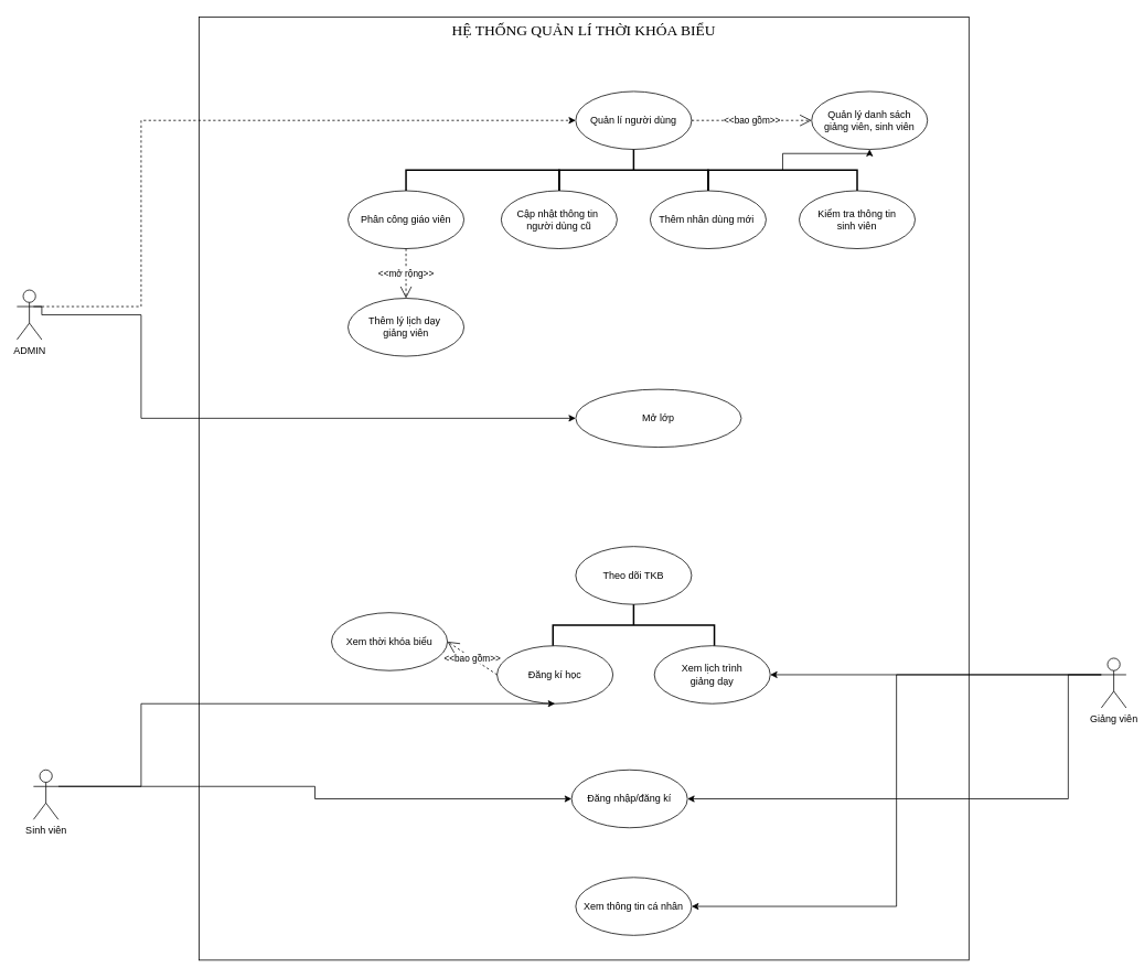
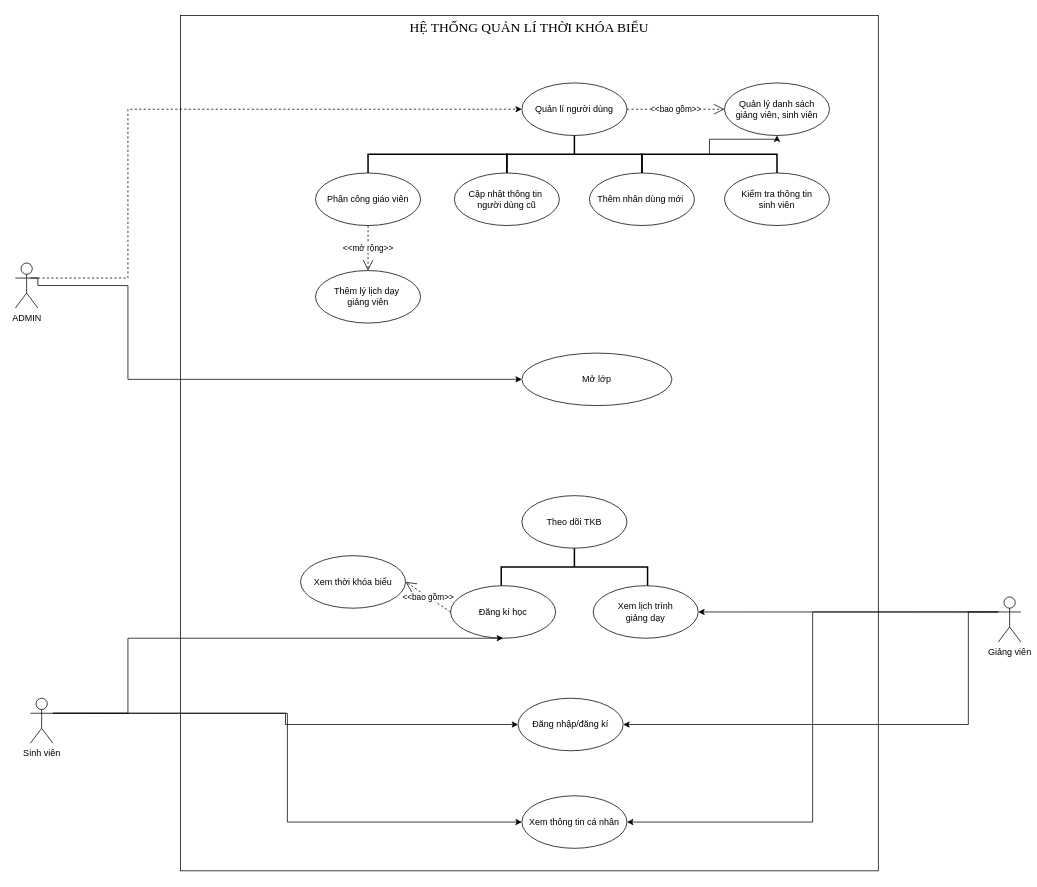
- <mxCell id="22" value="Quản lý danh sách&lt;br&gt;giảng viên, sinh viên" style="ellipse;whiteSpace=wrap;html=1;" vertex="1" parent="1"><mxGeometry x="980" y="110" width="140" height="70" as="geometry" /></mxCell>
+ <mxCell id="22" value="Quản lý danh sách&lt;br&gt;giảng viên, sinh viên" style="ellipse;whiteSpace=wrap;html=1;" vertex="1" parent="1"><mxGeometry x="965" y="110" width="140" height="70" as="geometry" /></mxCell>
+ <mxCell id="33" value="" style="endArrow=classic;html=1;rounded=0;exitX=1;exitY=0.333;exitDx=0;exitDy=0;exitPerimeter=0;entryX=0;entryY=0.5;entryDx=0;entryDy=0;edgeStyle=orthogonalEdgeStyle;" edge="1" parent="1" source="27" target="16"><mxGeometry width="50" height="50" relative="1" as="geometry"><mxPoint x="700" y="830" as="sourcePoint" /><mxPoint x="750" y="780" as="targetPoint" /></mxGeometry></mxCell>
